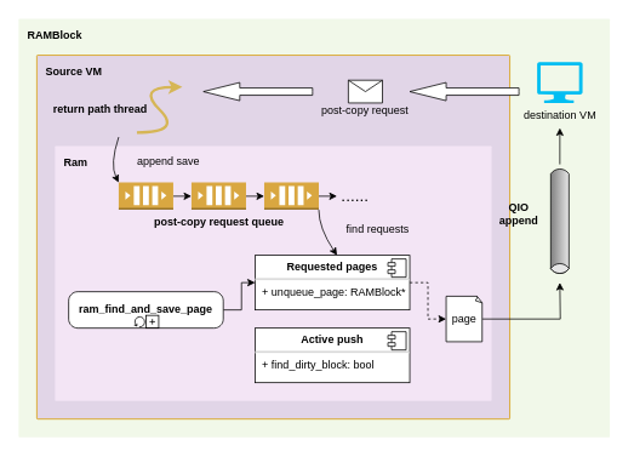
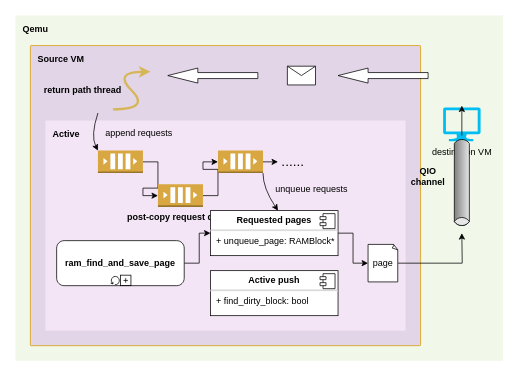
- <mxCell id="2" value="&lt;b&gt;&lt;font color=&quot;#000000&quot;&gt;RAMBlock&lt;/font&gt;&lt;/b&gt;" style="sketch=0;points=[[0,0,0],[0.25,0,0],[0.5,0,0],[0.75,0,0],[1,0,0],[1,0.25,0],[1,0.5,0],[1,0.75,0],[1,1,0],[0.75,1,0],[0.5,1,0],[0.25,1,0],[0,1,0],[0,0.75,0],[0,0.5,0],[0,0.25,0]];rounded=1;absoluteArcSize=1;arcSize=2;html=1;strokeColor=none;gradientColor=none;shadow=0;dashed=0;fontSize=12;fontColor=#9E9E9E;align=left;verticalAlign=top;spacing=10;spacingTop=-4;fillColor=#F1F8E9;" vertex="1" parent="1"><mxGeometry x="20" y="20" width="650" height="460" as="geometry" /></mxCell>
+ <mxCell id="2" value="&lt;b&gt;&lt;font color=&quot;#000000&quot;&gt;Qemu&lt;/font&gt;&lt;/b&gt;" style="sketch=0;points=[[0,0,0],[0.25,0,0],[0.5,0,0],[0.75,0,0],[1,0,0],[1,0.25,0],[1,0.5,0],[1,0.75,0],[1,1,0],[0.75,1,0],[0.5,1,0],[0.25,1,0],[0,1,0],[0,0.75,0],[0,0.5,0],[0,0.25,0]];rounded=1;absoluteArcSize=1;arcSize=2;html=1;strokeColor=none;gradientColor=none;shadow=0;dashed=0;fontSize=12;fontColor=#9E9E9E;align=left;verticalAlign=top;spacing=10;spacingTop=-4;fillColor=#F1F8E9;" vertex="1" parent="1"><mxGeometry x="20" y="20" width="650" height="460" as="geometry" /></mxCell>
- <mxCell id="6" value="destination VM" style="verticalLabelPosition=bottom;html=1;verticalAlign=top;align=center;strokeColor=none;fillColor=#00BEF2;shape=mxgraph.azure.computer;pointerEvents=1;" vertex="1" parent="1"><mxGeometry x="590" y="67.5" width="50" height="45" as="geometry" /></mxCell>
+ <mxCell id="6" value="destination VM" style="verticalLabelPosition=bottom;html=1;verticalAlign=top;align=center;strokeColor=none;fillColor=#00BEF2;shape=mxgraph.azure.computer;pointerEvents=1;" vertex="1" parent="1"><mxGeometry x="590" y="142.5" width="50" height="45" as="geometry" /></mxCell>
- <mxCell id="33" value="post-copy request" style="text;html=1;strokeColor=none;fillColor=none;align=center;verticalAlign=middle;whiteSpace=wrap;rounded=0;fontSize=12;" vertex="1" parent="1"><mxGeometry x="343.12" y="112.5" width="116.25" height="17.5" as="geometry" /></mxCell>
- <mxCell id="16" value="&lt;font style=&quot;font-size: 12px&quot;&gt;append save&lt;/font&gt;" style="text;html=1;strokeColor=none;fillColor=none;align=center;verticalAlign=middle;whiteSpace=wrap;rounded=0;fontSize=18;fontColor=#000000;" vertex="1" parent="1"><mxGeometry x="130" y="160" width="110" height="30" as="geometry" /></mxCell>
+ <mxCell id="16" value="&lt;font style=&quot;font-size: 12px&quot;&gt;append requests&lt;/font&gt;" style="text;html=1;strokeColor=none;fillColor=none;align=center;verticalAlign=middle;whiteSpace=wrap;rounded=0;fontSize=18;fontColor=#000000;" vertex="1" parent="1"><mxGeometry x="130" y="160" width="110" height="30" as="geometry" /></mxCell>
- <mxCell id="7" value="&lt;b&gt;&lt;font color=&quot;#000000&quot;&gt;Ram&lt;/font&gt;&lt;/b&gt;" style="sketch=0;points=[[0,0,0],[0.25,0,0],[0.5,0,0],[0.75,0,0],[1,0,0],[1,0.25,0],[1,0.5,0],[1,0.75,0],[1,1,0],[0.75,1,0],[0.5,1,0],[0.25,1,0],[0,1,0],[0,0.75,0],[0,0.5,0],[0,0.25,0]];rounded=1;absoluteArcSize=1;arcSize=2;html=1;strokeColor=none;gradientColor=none;shadow=0;dashed=0;fontSize=12;fontColor=#9E9E9E;align=left;verticalAlign=top;spacing=10;spacingTop=-4;fillColor=#F3E5F5;" vertex="1" parent="1"><mxGeometry x="60" y="160" width="480" height="280" as="geometry" /></mxCell>
+ <mxCell id="7" value="&lt;b&gt;&lt;font color=&quot;#000000&quot;&gt;Active&lt;/font&gt;&lt;/b&gt;" style="sketch=0;points=[[0,0,0],[0.25,0,0],[0.5,0,0],[0.75,0,0],[1,0,0],[1,0.25,0],[1,0.5,0],[1,0.75,0],[1,1,0],[0.75,1,0],[0.5,1,0],[0.25,1,0],[0,1,0],[0,0.75,0],[0,0.5,0],[0,0.25,0]];rounded=1;absoluteArcSize=1;arcSize=2;html=1;strokeColor=none;gradientColor=none;shadow=0;dashed=0;fontSize=12;fontColor=#9E9E9E;align=left;verticalAlign=top;spacing=10;spacingTop=-4;fillColor=#F3E5F5;" vertex="1" parent="1"><mxGeometry x="60" y="160" width="480" height="280" as="geometry" /></mxCell>
- <mxCell id="11" value="&lt;b&gt;post-copy request queue&lt;/b&gt;" style="outlineConnect=0;dashed=0;verticalLabelPosition=bottom;verticalAlign=top;align=center;html=1;shape=mxgraph.aws3.queue;fillColor=#D9A741;gradientColor=none;fontSize=12;fontColor=#000000;" vertex="1" parent="1"><mxGeometry x="210" y="200" width="60" height="30" as="geometry" /></mxCell>
+ <mxCell id="11" value="&lt;b&gt;post-copy request queue&lt;/b&gt;" style="outlineConnect=0;dashed=0;verticalLabelPosition=bottom;verticalAlign=top;align=center;html=1;shape=mxgraph.aws3.queue;fillColor=#D9A741;gradientColor=none;fontSize=12;fontColor=#000000;" vertex="1" parent="1"><mxGeometry x="210" y="245" width="60" height="30" as="geometry" /></mxCell>
- <mxCell id="30" value="&lt;b&gt;QIO&lt;br&gt;append&lt;/b&gt;" style="text;html=1;strokeColor=none;fillColor=none;align=center;verticalAlign=middle;whiteSpace=wrap;rounded=0;fontColor=#000000;" vertex="1" parent="1"><mxGeometry x="540" y="220" width="60" height="30" as="geometry" /></mxCell>
+ <mxCell id="30" value="&lt;b&gt;QIO&lt;br&gt;channel&lt;/b&gt;" style="text;html=1;strokeColor=none;fillColor=none;align=center;verticalAlign=middle;whiteSpace=wrap;rounded=0;fontColor=#000000;" vertex="1" parent="1"><mxGeometry x="540" y="220" width="60" height="30" as="geometry" /></mxCell>
- <mxCell id="25" value="&lt;font style=&quot;font-size: 12px&quot;&gt;find requests&lt;/font&gt;" style="text;html=1;strokeColor=none;fillColor=none;align=center;verticalAlign=middle;whiteSpace=wrap;rounded=0;fontSize=18;fontColor=#000000;" vertex="1" parent="1"><mxGeometry x="360" y="235" width="110" height="30" as="geometry" /></mxCell>
+ <mxCell id="25" value="&lt;font style=&quot;font-size: 12px&quot;&gt;unqueue requests&lt;/font&gt;" style="text;html=1;strokeColor=none;fillColor=none;align=center;verticalAlign=middle;whiteSpace=wrap;rounded=0;fontSize=18;fontColor=#000000;" vertex="1" parent="1"><mxGeometry x="360" y="235" width="110" height="30" as="geometry" /></mxCell>
- <mxCell id="19" style="edgeStyle=orthogonalEdgeStyle;rounded=0;orthogonalLoop=1;jettySize=auto;html=1;exitX=1;exitY=0.5;exitDx=0;exitDy=0;entryX=0;entryY=0.5;entryDx=0;entryDy=0;entryPerimeter=0;fontSize=12;fontColor=#000000;strokeWidth=1;dashed=1;" edge="1" parent="1" source="20" target="27"><mxGeometry relative="1" as="geometry" /></mxCell>
+ <mxCell id="19" style="edgeStyle=orthogonalEdgeStyle;rounded=0;orthogonalLoop=1;jettySize=auto;html=1;exitX=1;exitY=0.5;exitDx=0;exitDy=0;entryX=0;entryY=0.5;entryDx=0;entryDy=0;entryPerimeter=0;fontSize=12;fontColor=#000000;strokeWidth=1;" edge="1" parent="1" source="20" target="27"><mxGeometry relative="1" as="geometry" /></mxCell>
- <mxCell id="18" value="ram_find_and_save_page" style="points=[[0.25,0,0],[0.5,0,0],[0.75,0,0],[1,0.25,0],[1,0.5,0],[1,0.75,0],[0.75,1,0],[0.5,1,0],[0.25,1,0],[0,0.75,0],[0,0.5,0],[0,0.25,0]];shape=mxgraph.bpmn.task;whiteSpace=wrap;rectStyle=rounded;size=10;taskMarker=abstract;isLoopStandard=1;isLoopSub=1;rounded=1;fontSize=12;fontColor=#000000;fontStyle=1" vertex="1" parent="1"><mxGeometry x="75" y="320" width="170" height="40" as="geometry" /></mxCell>
+ <mxCell id="18" value="ram_find_and_save_page" style="points=[[0.25,0,0],[0.5,0,0],[0.75,0,0],[1,0.25,0],[1,0.5,0],[1,0.75,0],[0.75,1,0],[0.5,1,0],[0.25,1,0],[0,0.75,0],[0,0.5,0],[0,0.25,0]];shape=mxgraph.bpmn.task;whiteSpace=wrap;rectStyle=rounded;size=10;taskMarker=abstract;isLoopStandard=1;isLoopSub=1;rounded=1;fontSize=12;fontColor=#000000;fontStyle=1" vertex="1" parent="1"><mxGeometry x="75" y="320" width="170" height="60" as="geometry" /></mxCell>
